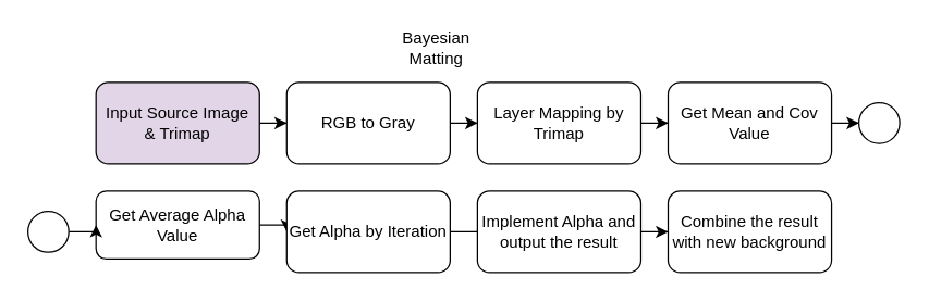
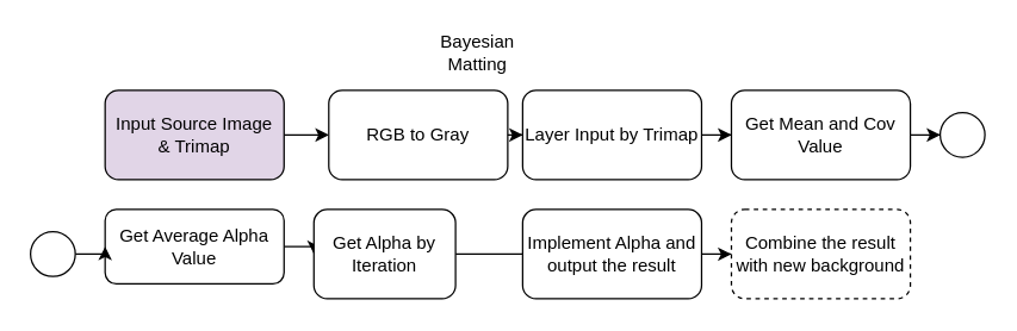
- <mxCell id="5" value="RGB to Gray" style="rounded=1;whiteSpace=wrap;html=1;" parent="1" vertex="1"><mxGeometry x="210" y="60" width="120" height="60" as="geometry" /></mxCell>
+ <mxCell id="5" value="RGB to Gray" style="rounded=1;whiteSpace=wrap;html=1;" parent="1" vertex="1"><mxGeometry x="220" y="60" width="120" height="60" as="geometry" /></mxCell>
- <mxCell id="7" value="Layer Mapping by Trimap" style="rounded=1;whiteSpace=wrap;html=1;" parent="1" vertex="1"><mxGeometry x="350" y="60" width="120" height="60" as="geometry" /></mxCell>
+ <mxCell id="7" value="Layer Input by Trimap" style="rounded=1;whiteSpace=wrap;html=1;" parent="1" vertex="1"><mxGeometry x="350" y="60" width="120" height="60" as="geometry" /></mxCell>
- <mxCell id="13" value="Get Alpha by Iteration" style="rounded=1;whiteSpace=wrap;html=1;" parent="1" vertex="1"><mxGeometry x="210" y="140" width="120" height="60" as="geometry" /></mxCell>
+ <mxCell id="13" value="Get Alpha by Iteration" style="rounded=1;whiteSpace=wrap;html=1;" parent="1" vertex="1"><mxGeometry x="210" y="140" width="95" height="60" as="geometry" /></mxCell>
- <mxCell id="16" value="Combine the result with new background" style="rounded=1;whiteSpace=wrap;html=1;" parent="1" vertex="1"><mxGeometry x="490" y="140" width="120" height="60" as="geometry" /></mxCell>
+ <mxCell id="16" value="Combine the result with new background" style="rounded=1;whiteSpace=wrap;html=1;dashed=1;" parent="1" vertex="1"><mxGeometry x="490" y="140" width="120" height="60" as="geometry" /></mxCell>
